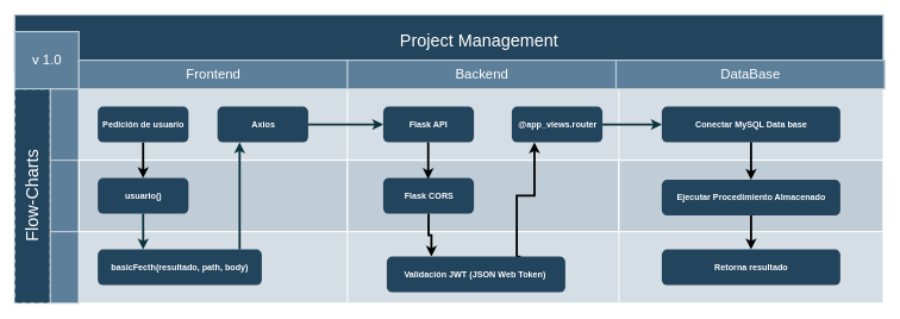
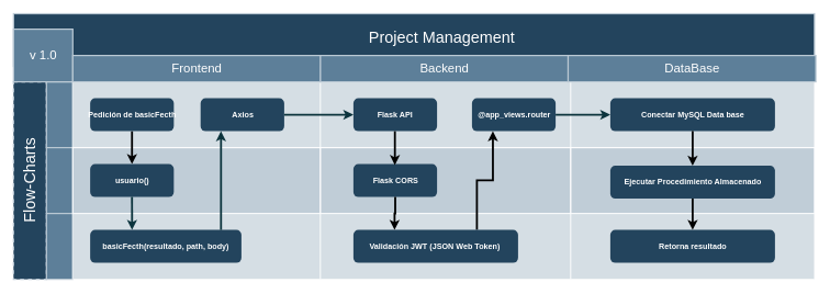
- <mxCell id="18" value="Pedición de usuario" style="rounded=1;fillColor=#23445D;strokeColor=none;strokeWidth=2;fontFamily=Helvetica;html=1;gradientColor=none;fontStyle=1;fontColor=#FFFFFF;" parent="1" vertex="1"><mxGeometry x="136.395" y="148.5" width="127" height="50" as="geometry" /></mxCell>
+ <mxCell id="18" value="Pedición de basicFecth" style="rounded=1;fillColor=#23445D;strokeColor=none;strokeWidth=2;fontFamily=Helvetica;html=1;gradientColor=none;fontStyle=1;fontColor=#FFFFFF;" parent="1" vertex="1"><mxGeometry x="136.395" y="148.5" width="127" height="50" as="geometry" /></mxCell>
- <mxCell id="32" value="Validación JWT (JSON Web Token)&amp;nbsp;" style="rounded=1;fillColor=#23445D;strokeColor=none;strokeWidth=2;fontFamily=Helvetica;html=1;gradientColor=none;fontStyle=1;fontColor=#FFFFFF;" vertex="1" parent="1"><mxGeometry x="541" y="358.5" width="250" height="50" as="geometry" /></mxCell>
+ <mxCell id="32" value="Validación JWT (JSON Web Token)&amp;nbsp;" style="rounded=1;fillColor=#23445D;strokeColor=none;strokeWidth=2;fontFamily=Helvetica;html=1;gradientColor=none;fontStyle=1;fontColor=#FFFFFF;" vertex="1" parent="1"><mxGeometry x="536" y="348.5" width="250" height="50" as="geometry" /></mxCell>
